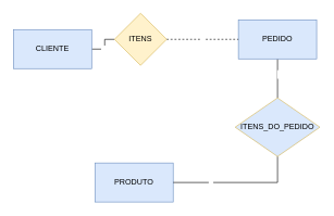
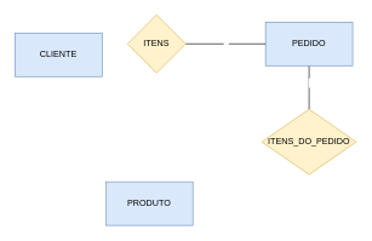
- <mxCell id="9" style="edgeStyle=orthogonalEdgeStyle;rounded=0;orthogonalLoop=1;jettySize=auto;html=1;entryX=0;entryY=0.5;entryDx=0;entryDy=0;endArrow=none;endFill=0;fontColor=#000000;dashed=1;" parent="1" source="11" target="8" edge="1"><mxGeometry relative="1" as="geometry" /></mxCell>
+ <mxCell id="9" style="edgeStyle=orthogonalEdgeStyle;rounded=0;orthogonalLoop=1;jettySize=auto;html=1;entryX=0;entryY=0.5;entryDx=0;entryDy=0;endArrow=none;endFill=0;fontColor=#000000;" parent="1" source="11" target="8" edge="1"><mxGeometry relative="1" as="geometry" /></mxCell>
- <mxCell id="2" value="" style="edgeStyle=orthogonalEdgeStyle;rounded=0;orthogonalLoop=1;jettySize=auto;html=1;endArrow=none;endFill=0;fontColor=#000000;" parent="1" source="4" target="11" edge="1"><mxGeometry relative="1" as="geometry" /></mxCell>
- <mxCell id="3" value="1" style="edgeLabel;html=1;align=center;verticalAlign=middle;resizable=0;points=[];fontColor=#FFFFFF;" parent="2" vertex="1" connectable="0"><mxGeometry x="-0.311" relative="1" as="geometry"><mxPoint as="offset" /></mxGeometry></mxCell>
- <mxCell id="14" value="ITENS_DO_PEDIDO" style="rhombus;whiteSpace=wrap;html=1;fillColor=#dae8fc;strokeColor=#d6b656;rounded=0;fontColor=#000000;" parent="1" vertex="1"><mxGeometry x="360" y="150" width="130" height="90" as="geometry" /></mxCell>
+ <mxCell id="14" value="ITENS_DO_PEDIDO" style="rhombus;whiteSpace=wrap;html=1;fillColor=#fff2cc;strokeColor=#d6b656;rounded=0;fontColor=#000000;" parent="1" vertex="1"><mxGeometry x="360" y="150" width="130" height="90" as="geometry" /></mxCell>
- <mxCell id="12" style="edgeStyle=orthogonalEdgeStyle;rounded=0;orthogonalLoop=1;jettySize=auto;html=1;entryX=1;entryY=0.5;entryDx=0;entryDy=0;endArrow=none;endFill=0;fontColor=#000000;" parent="1" source="14" target="5" edge="1"><mxGeometry relative="1" as="geometry"><Array as="points"><mxPoint x="425" y="280" /></Array></mxGeometry></mxCell>
- <mxCell id="13" value="N" style="edgeLabel;html=1;align=center;verticalAlign=middle;resizable=0;points=[];fontColor=#FFFFFF;" parent="12" vertex="1" connectable="0"><mxGeometry x="0.43" y="-1" relative="1" as="geometry"><mxPoint as="offset" /></mxGeometry></mxCell>
